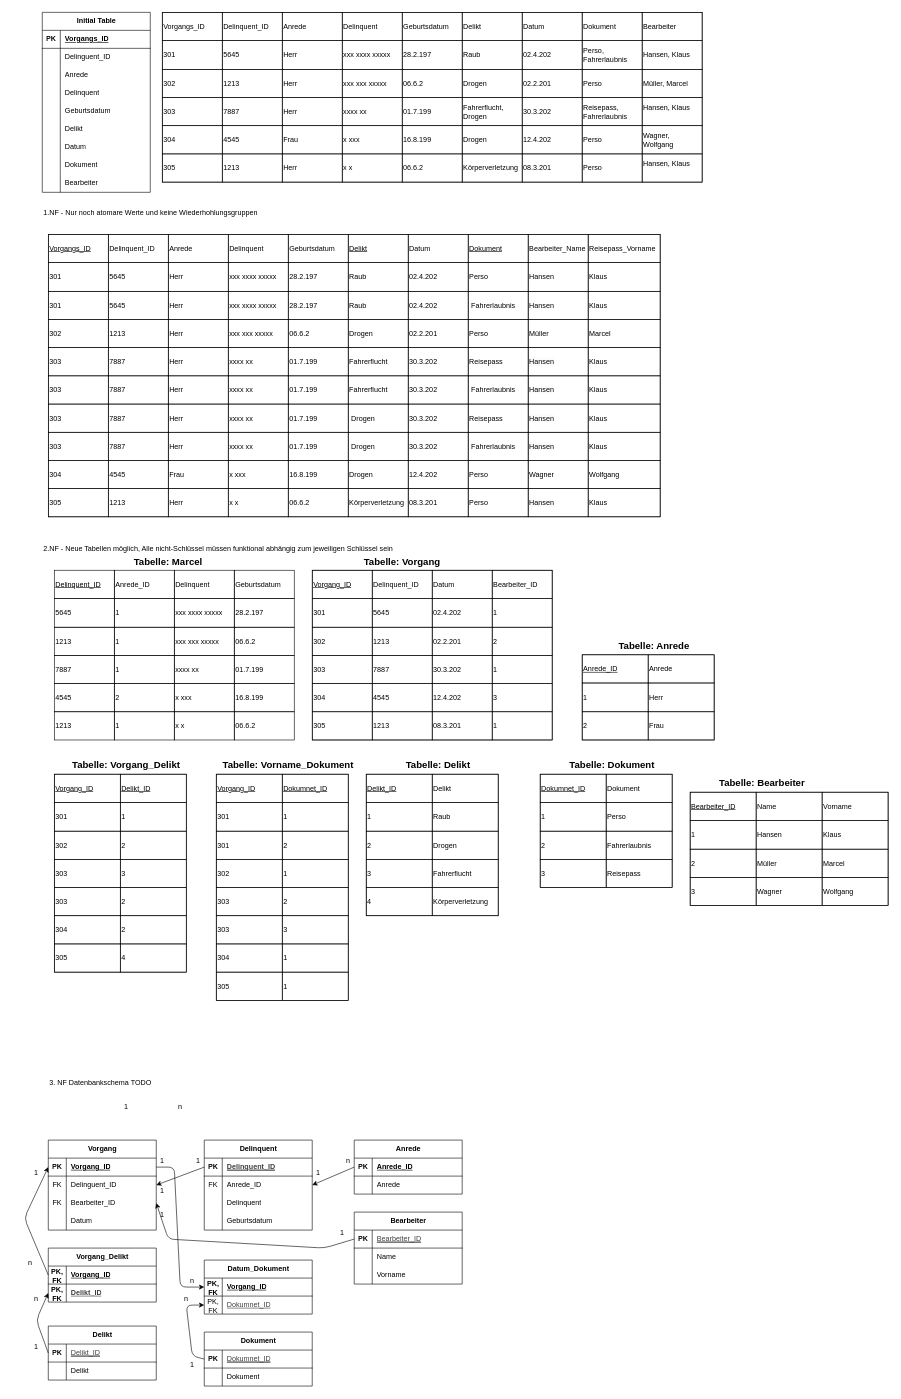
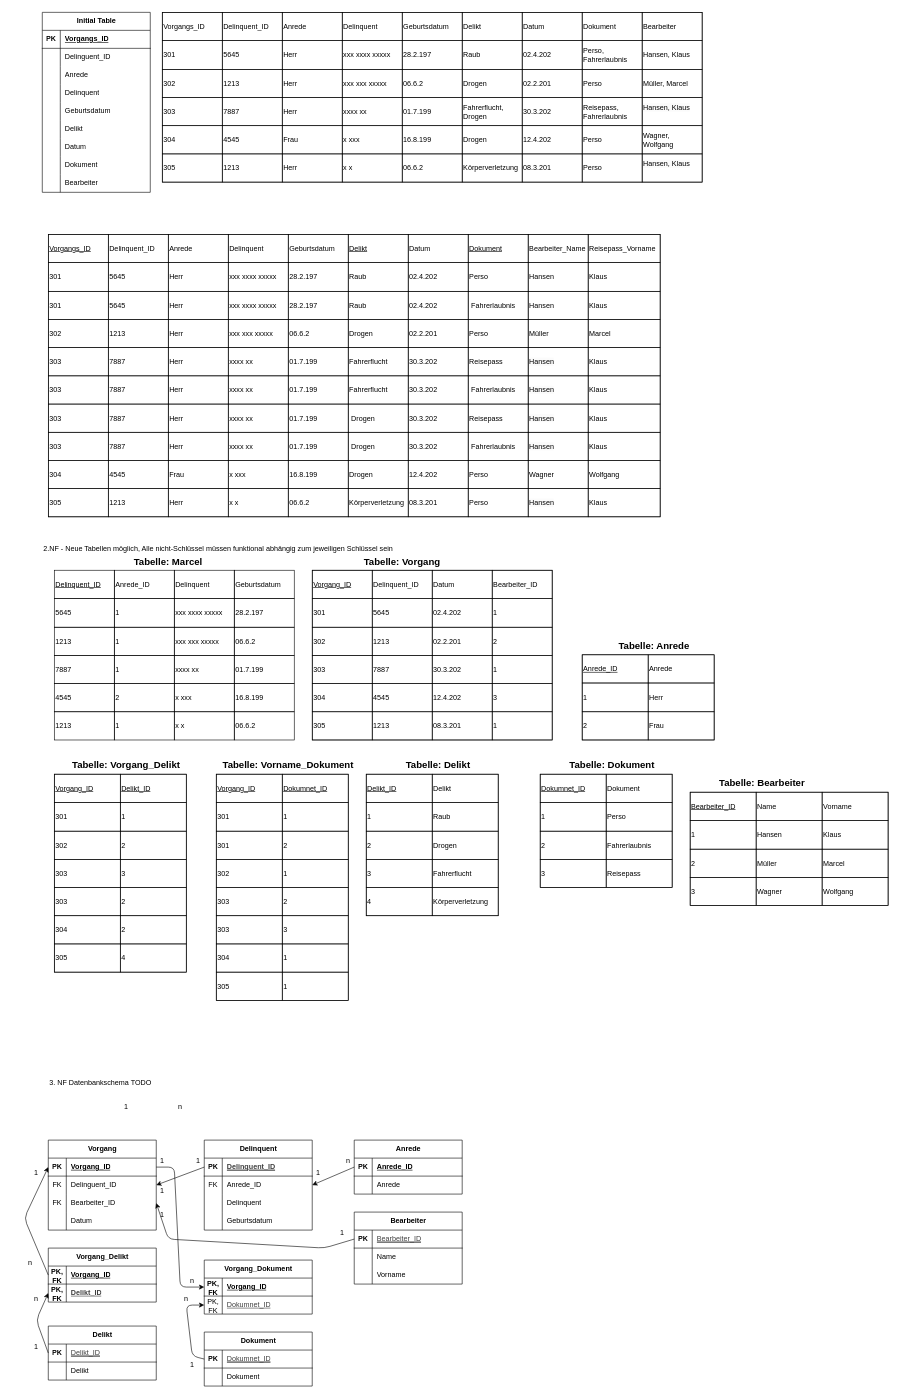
- <mxCell id="30" value="1.NF - Nur noch atomare Werte und keine Wiederhohlungsgruppen" style="text;html=1;align=left;verticalAlign=middle;whiteSpace=wrap;rounded=0;" parent="1" vertex="1"><mxGeometry x="70" y="340" width="390" height="30" as="geometry" /></mxCell>
- <mxCell id="428" value="Datum_Dokument" style="shape=table;startSize=30;container=1;collapsible=1;childLayout=tableLayout;fixedRows=1;rowLines=0;fontStyle=1;align=center;resizeLast=1;html=1;" parent="1" vertex="1"><mxGeometry x="340" y="2100" width="180" height="90" as="geometry" /></mxCell>
+ <mxCell id="428" value="Vorgang_Dokument" style="shape=table;startSize=30;container=1;collapsible=1;childLayout=tableLayout;fixedRows=1;rowLines=0;fontStyle=1;align=center;resizeLast=1;html=1;" parent="1" vertex="1"><mxGeometry x="340" y="2100" width="180" height="90" as="geometry" /></mxCell>
